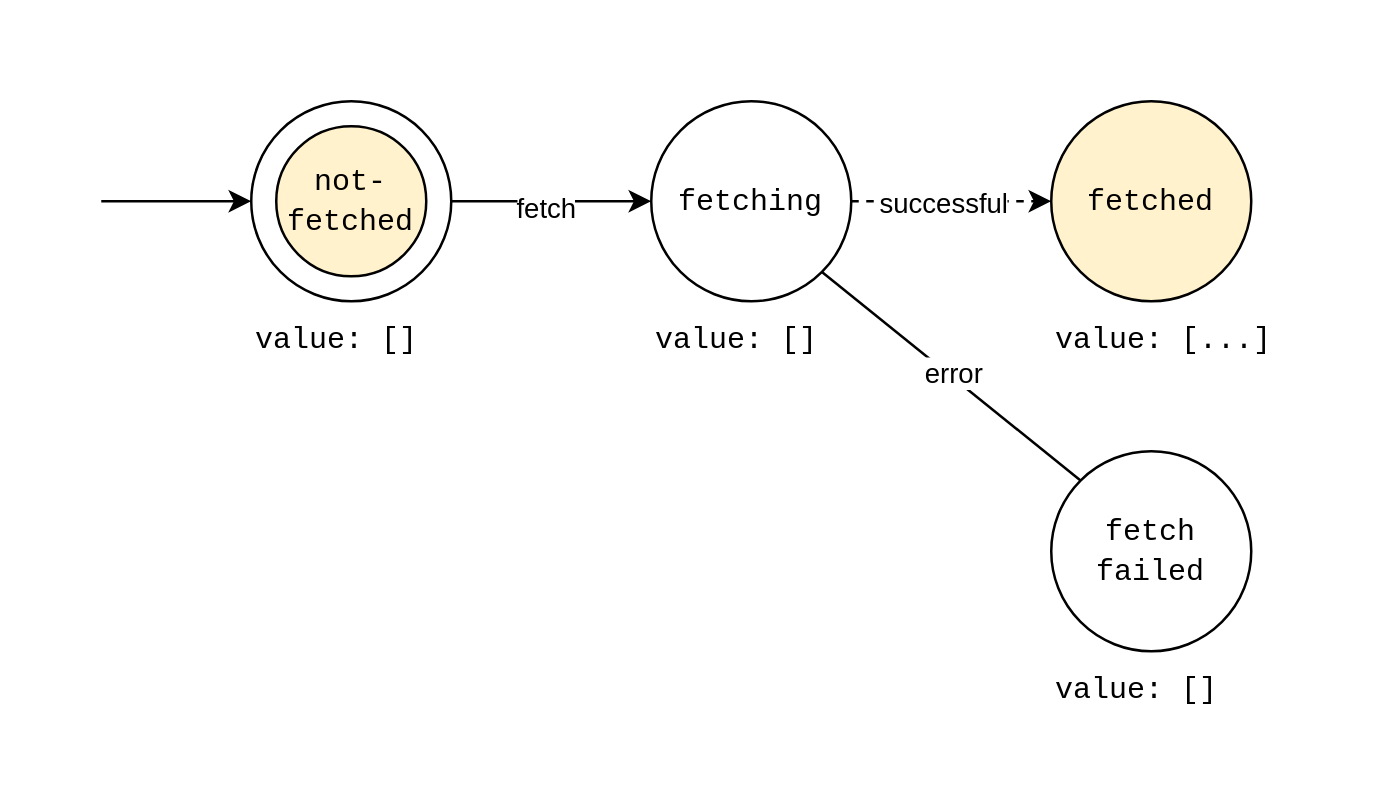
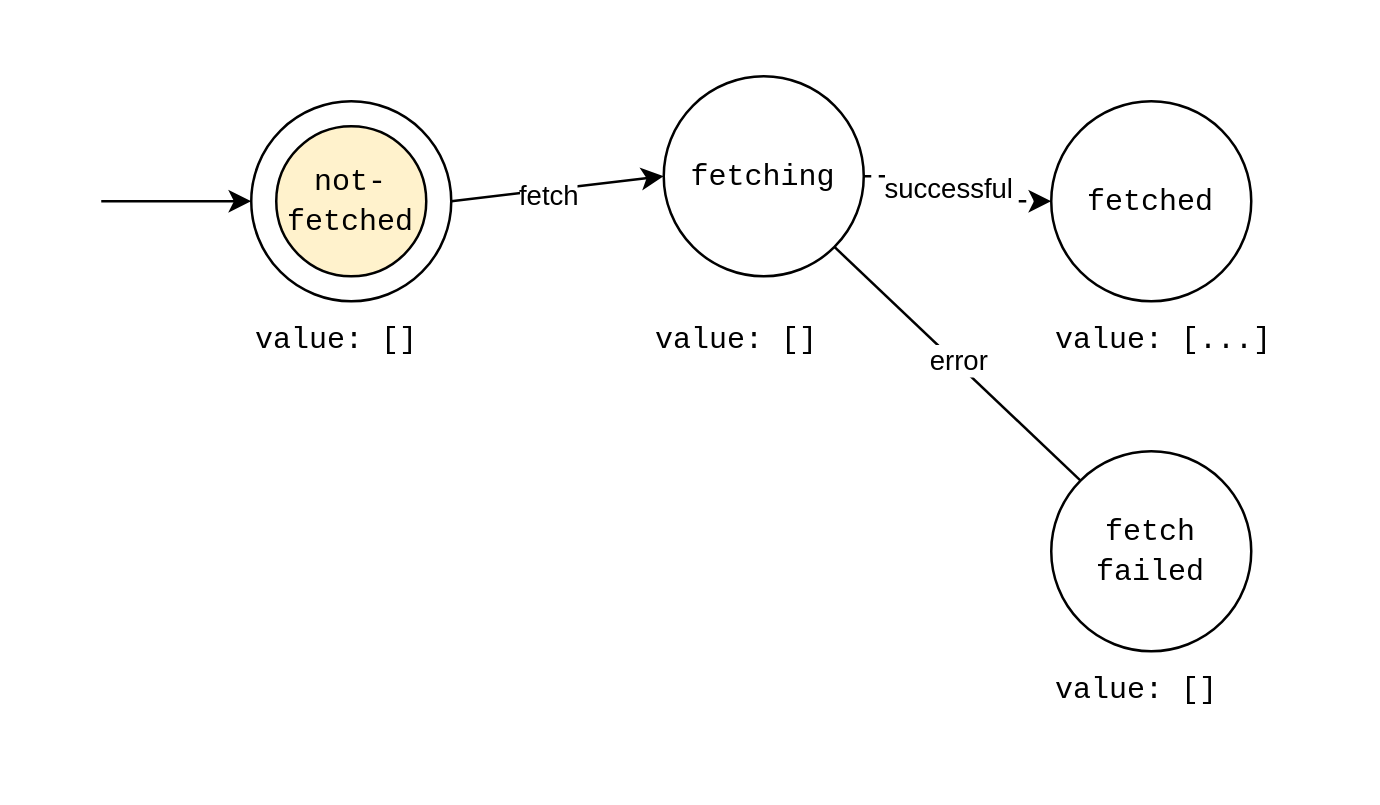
- <mxCell id="10" value="&lt;font face=&quot;Courier New&quot;&gt;fetching&lt;/font&gt;" style="ellipse;whiteSpace=wrap;html=1;aspect=fixed;" vertex="1" parent="1"><mxGeometry x="260" y="40" width="80" height="80" as="geometry" /></mxCell>
+ <mxCell id="10" value="&lt;font face=&quot;Courier New&quot;&gt;fetching&lt;/font&gt;" style="ellipse;whiteSpace=wrap;html=1;aspect=fixed;" vertex="1" parent="1"><mxGeometry x="265" y="30" width="80" height="80" as="geometry" /></mxCell>
- <mxCell id="15" value="&lt;font face=&quot;Courier New&quot;&gt;fetched&lt;/font&gt;" style="ellipse;whiteSpace=wrap;html=1;aspect=fixed;fillColor=#fff2cc;" vertex="1" parent="1"><mxGeometry x="420" y="40" width="80" height="80" as="geometry" /></mxCell>
+ <mxCell id="15" value="&lt;font face=&quot;Courier New&quot;&gt;fetched&lt;/font&gt;" style="ellipse;whiteSpace=wrap;html=1;aspect=fixed;" vertex="1" parent="1"><mxGeometry x="420" y="40" width="80" height="80" as="geometry" /></mxCell>
